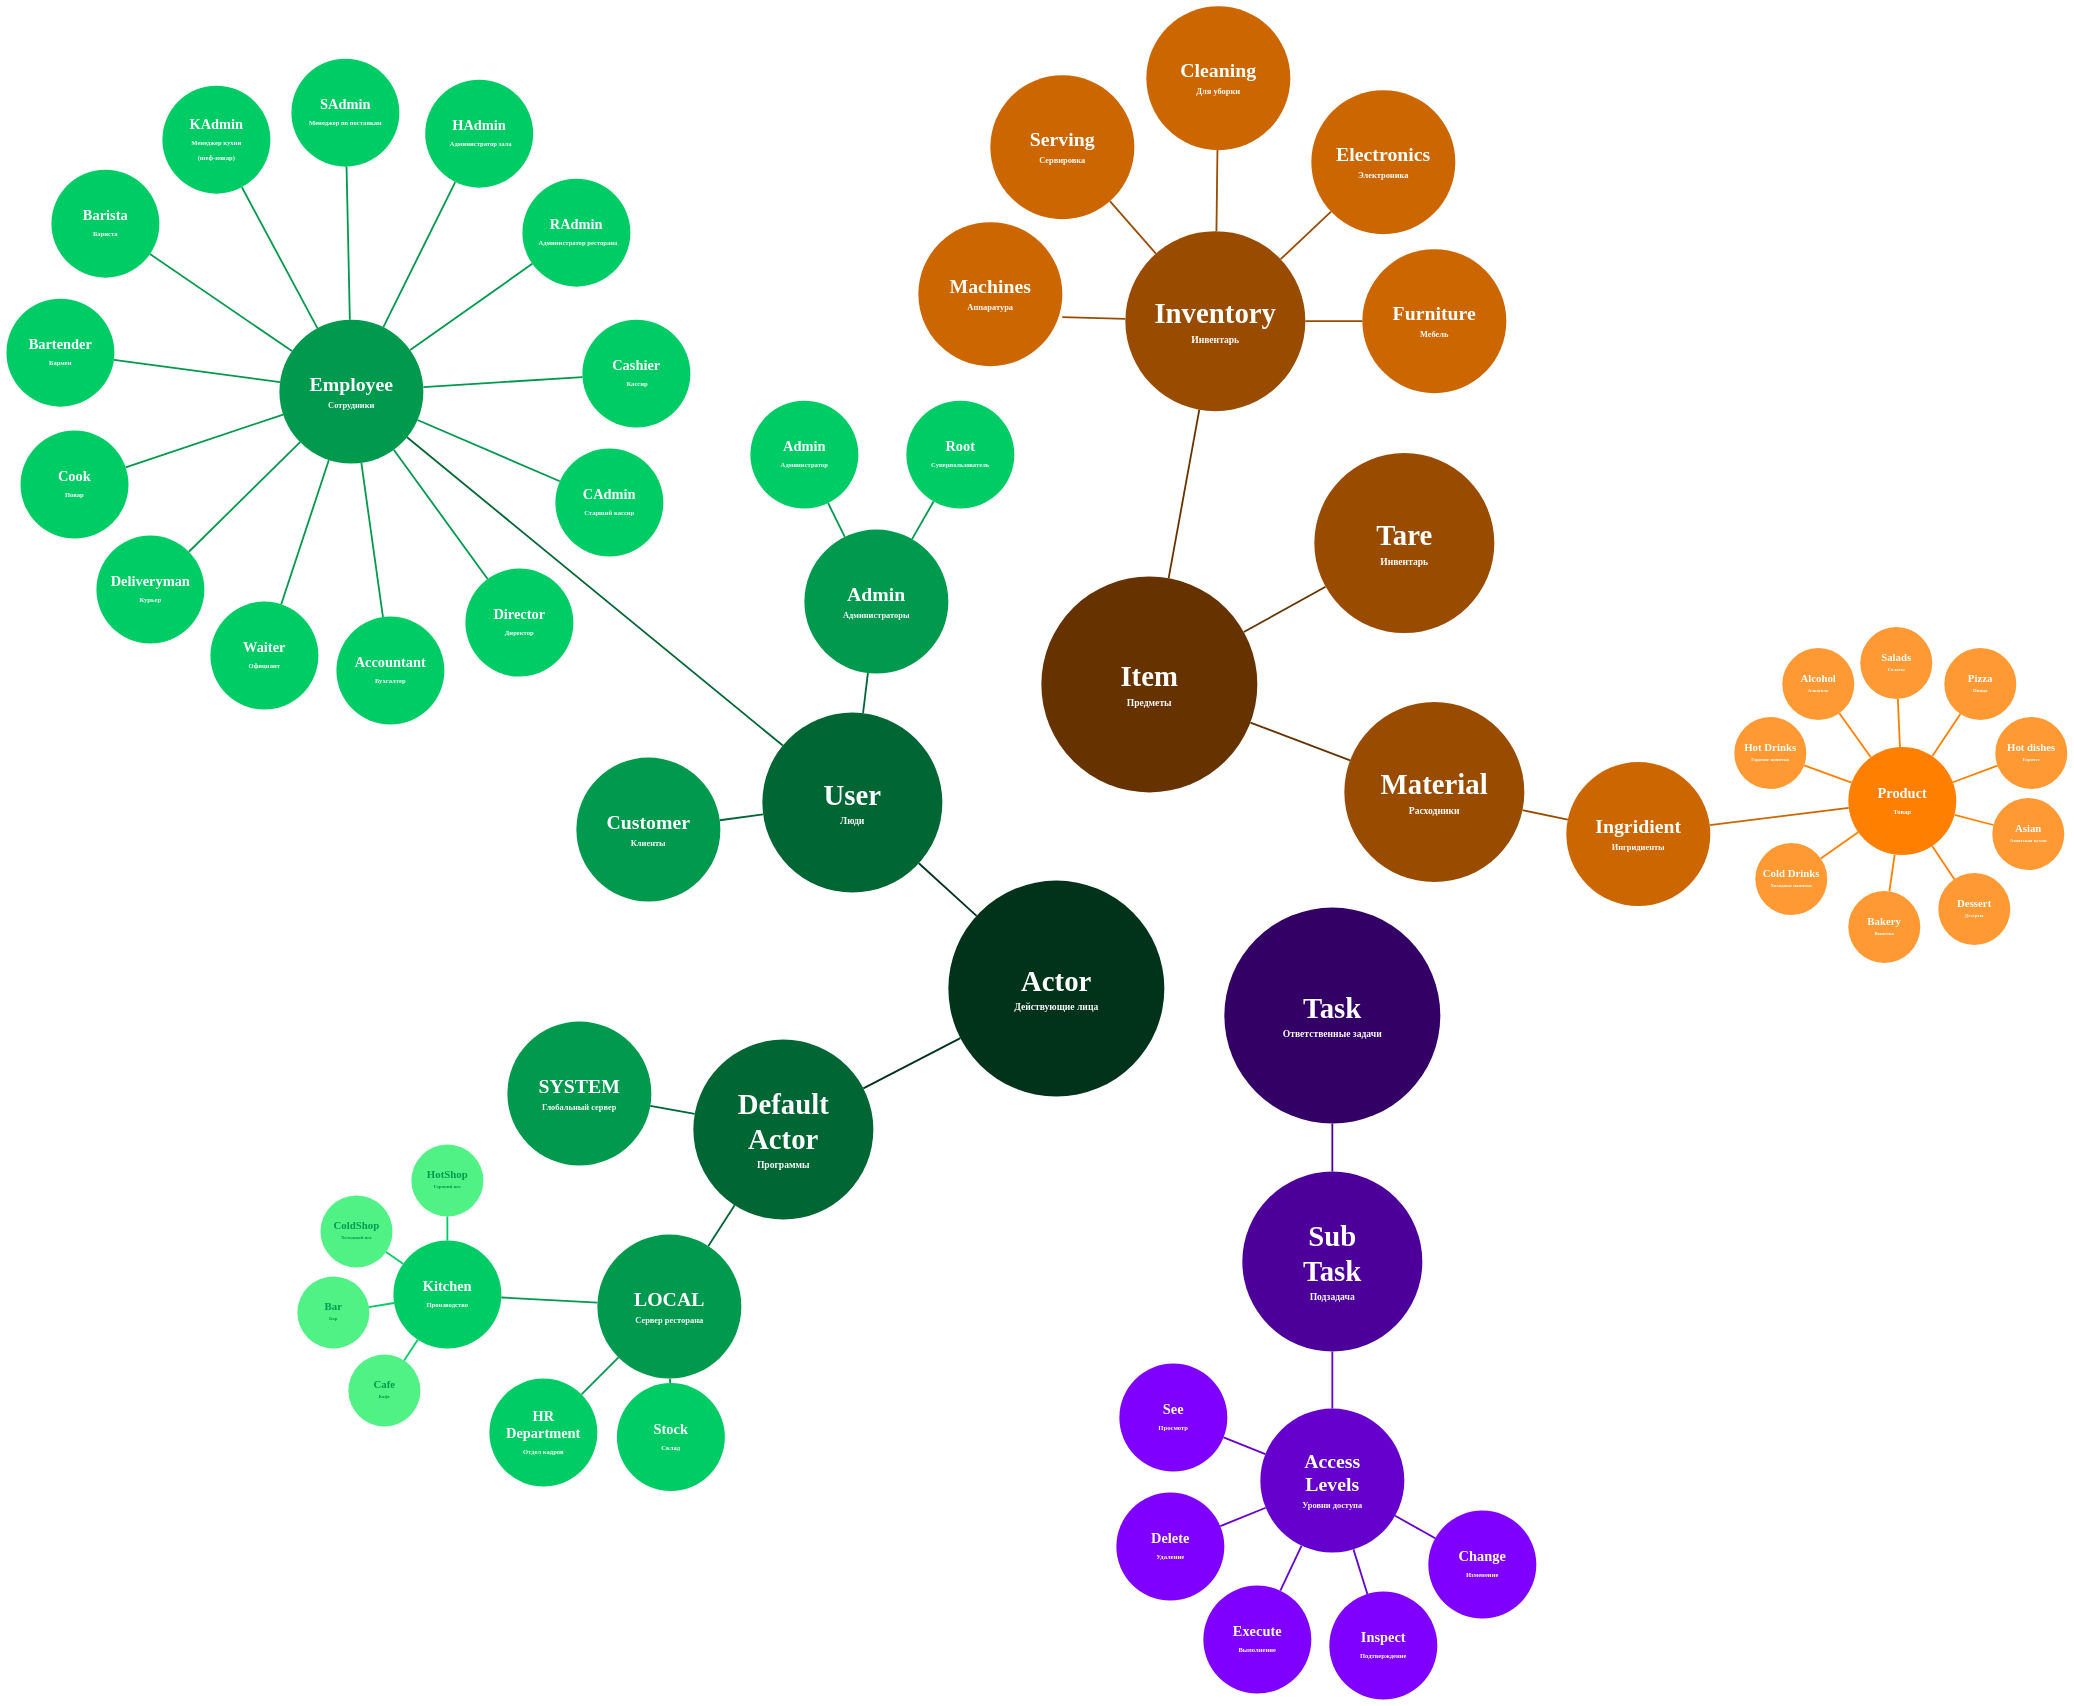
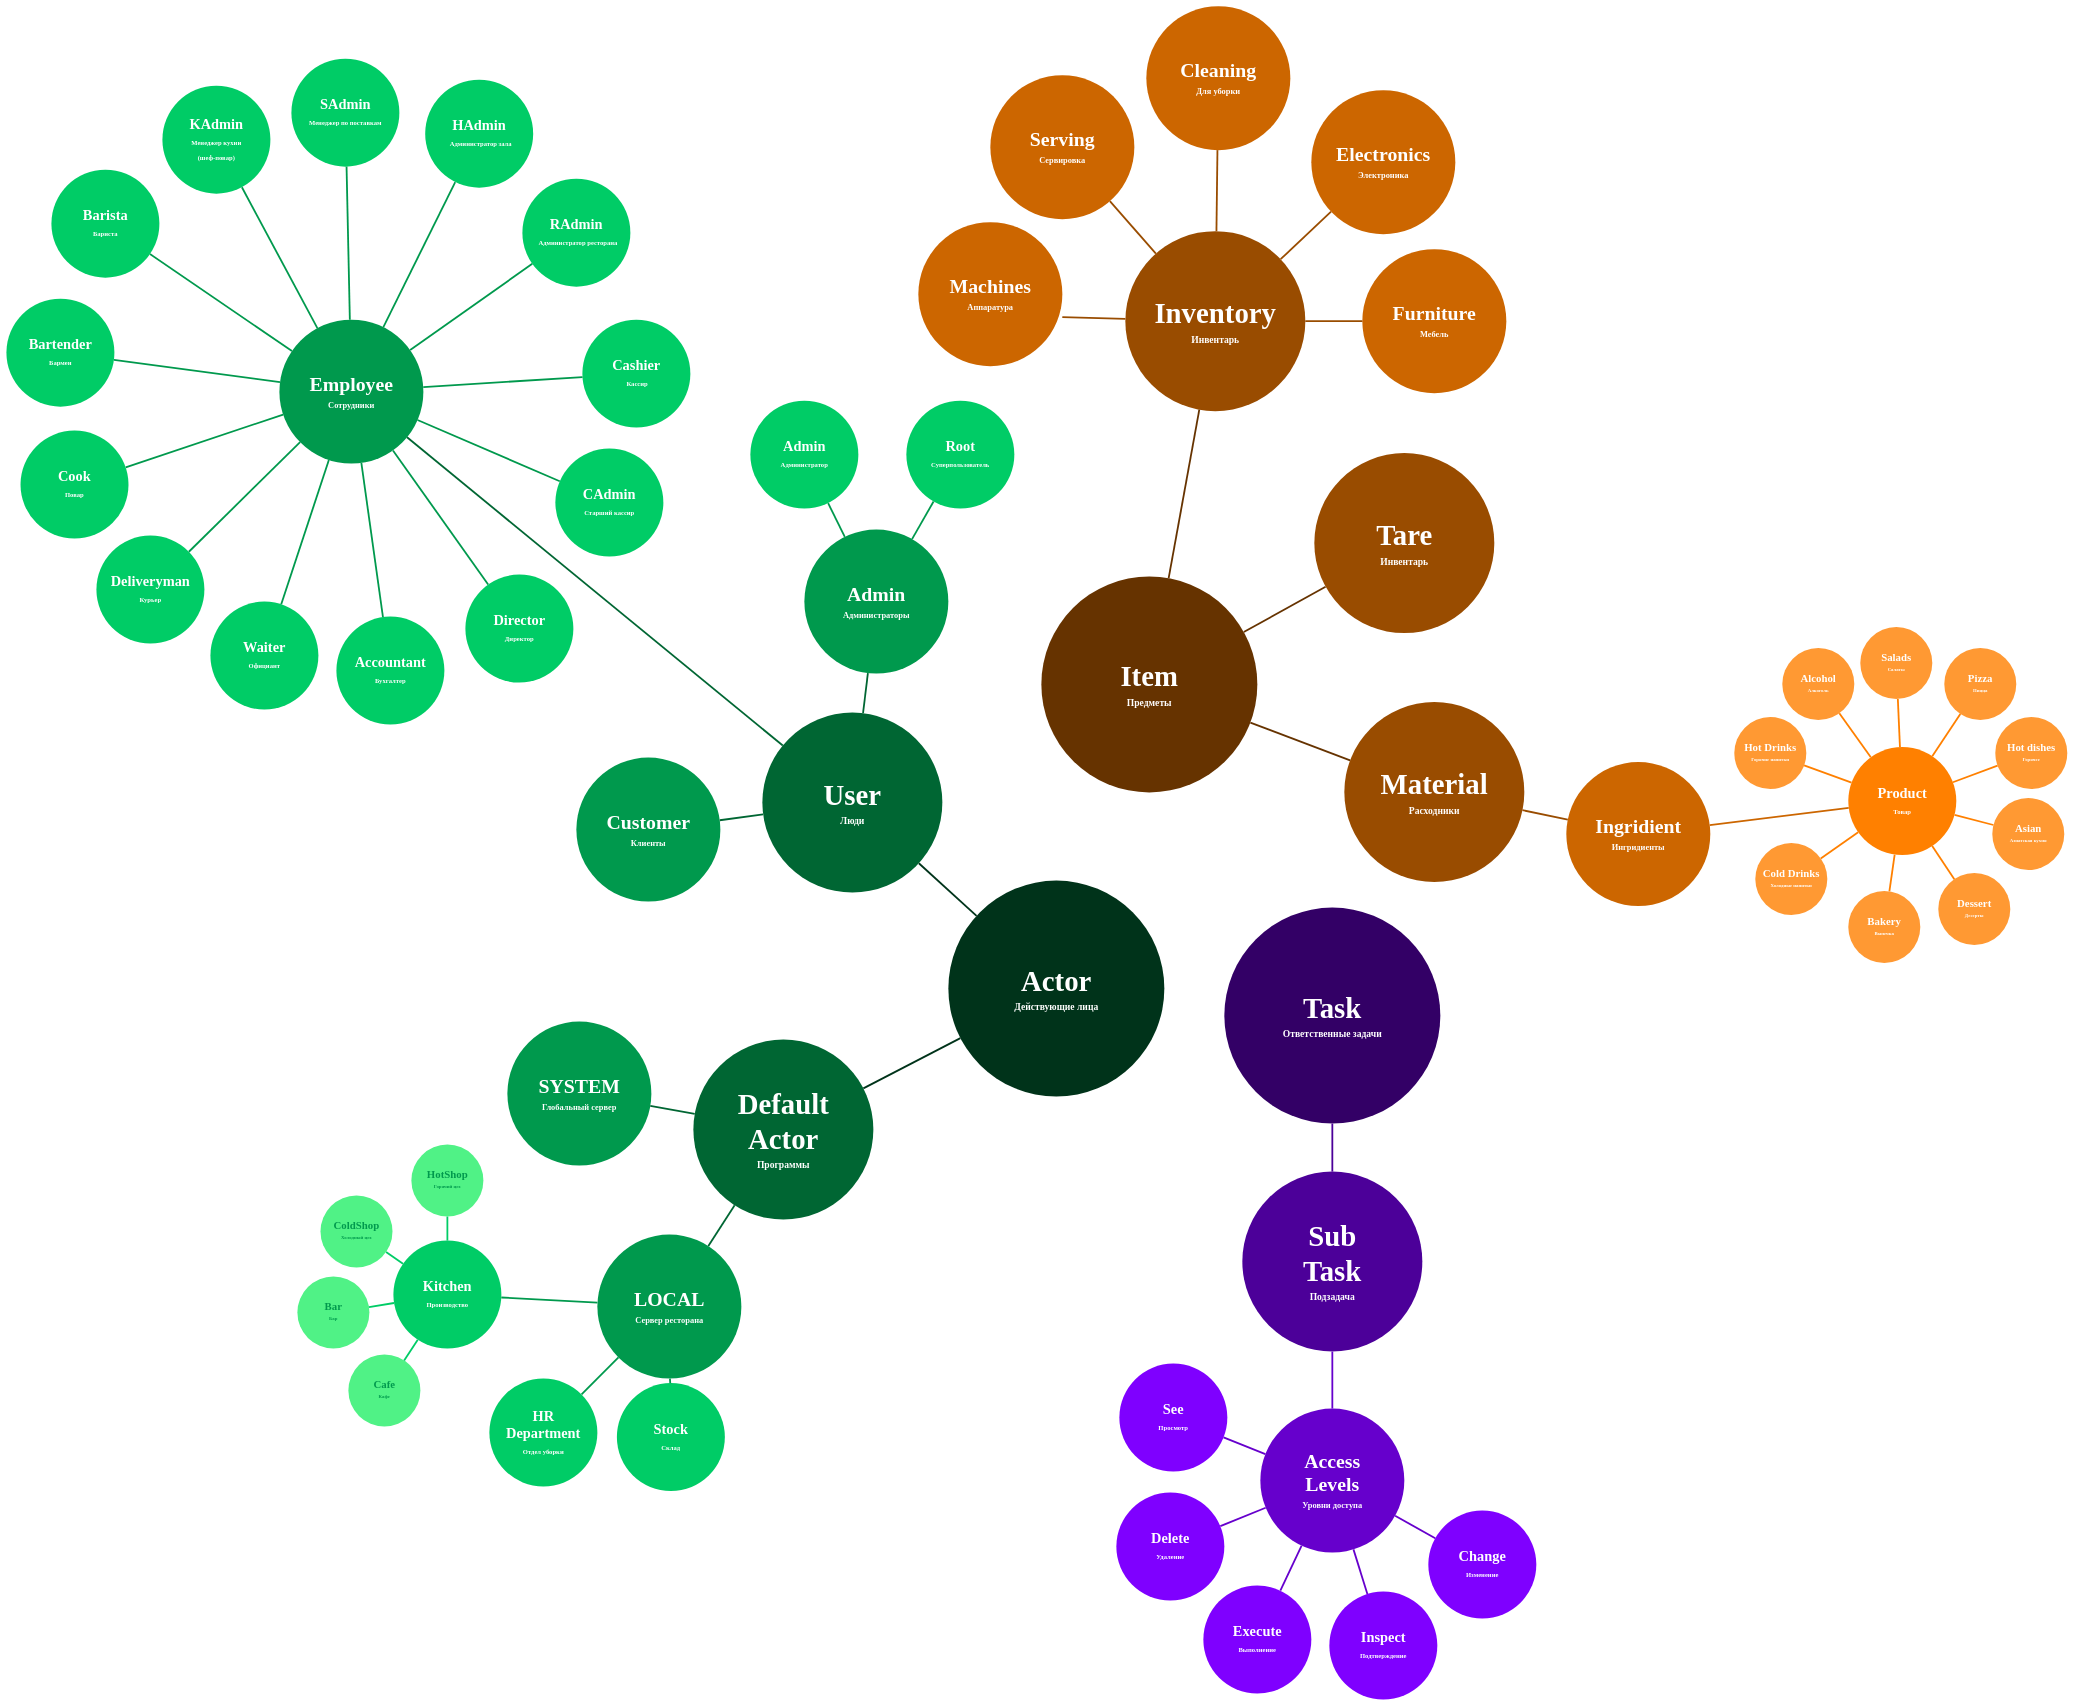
- <mxCell id="14" value="&lt;font style=&quot;&quot;&gt;&lt;font style=&quot;font-size: 48px;&quot;&gt;Director&lt;/font&gt;&lt;br style=&quot;&quot;&gt;&lt;/font&gt;&lt;font style=&quot;font-size: 22px;&quot;&gt;Директор&lt;/font&gt;" style="ellipse;whiteSpace=wrap;html=1;aspect=fixed;fillColor=#00CC66;strokeColor=none;fontFamily=Montserrat;fontSource=https%3A%2F%2Ffonts.googleapis.com%2Fcss%3Ffamily%3DMontserrat;fontSize=44;fontColor=#FFFFFF;fontStyle=1" vertex="1" parent="1"><mxGeometry x="1550" y="1895" width="360" height="360" as="geometry" /></mxCell>
+ <mxCell id="14" value="&lt;font style=&quot;&quot;&gt;&lt;font style=&quot;font-size: 48px;&quot;&gt;Director&lt;/font&gt;&lt;br style=&quot;&quot;&gt;&lt;/font&gt;&lt;font style=&quot;font-size: 22px;&quot;&gt;Директор&lt;/font&gt;" style="ellipse;whiteSpace=wrap;html=1;aspect=fixed;fillColor=#00CC66;strokeColor=none;fontFamily=Montserrat;fontSource=https%3A%2F%2Ffonts.googleapis.com%2Fcss%3Ffamily%3DMontserrat;fontSize=44;fontColor=#FFFFFF;fontStyle=1" vertex="1" parent="1"><mxGeometry x="1550" y="1915" width="360" height="360" as="geometry" /></mxCell>
- <mxCell id="48" value="&lt;font style=&quot;font-size: 48px;&quot;&gt;HR&lt;br&gt;Department&lt;br&gt;&lt;/font&gt;&lt;font style=&quot;font-size: 22px;&quot;&gt;Отдел кадров&lt;/font&gt;" style="ellipse;whiteSpace=wrap;html=1;aspect=fixed;fillColor=#00CC66;strokeColor=none;fontFamily=Montserrat;fontSource=https%3A%2F%2Ffonts.googleapis.com%2Fcss%3Ffamily%3DMontserrat;fontSize=44;fontColor=#FFFFFF;fontStyle=1" vertex="1" parent="1"><mxGeometry x="1630" y="4595" width="360" height="360" as="geometry" /></mxCell>
+ <mxCell id="48" value="&lt;font style=&quot;font-size: 48px;&quot;&gt;HR&lt;br&gt;Department&lt;br&gt;&lt;/font&gt;&lt;font style=&quot;font-size: 22px;&quot;&gt;Отдел уборки&lt;/font&gt;" style="ellipse;whiteSpace=wrap;html=1;aspect=fixed;fillColor=#00CC66;strokeColor=none;fontFamily=Montserrat;fontSource=https%3A%2F%2Ffonts.googleapis.com%2Fcss%3Ffamily%3DMontserrat;fontSize=44;fontColor=#FFFFFF;fontStyle=1" vertex="1" parent="1"><mxGeometry x="1630" y="4595" width="360" height="360" as="geometry" /></mxCell>
